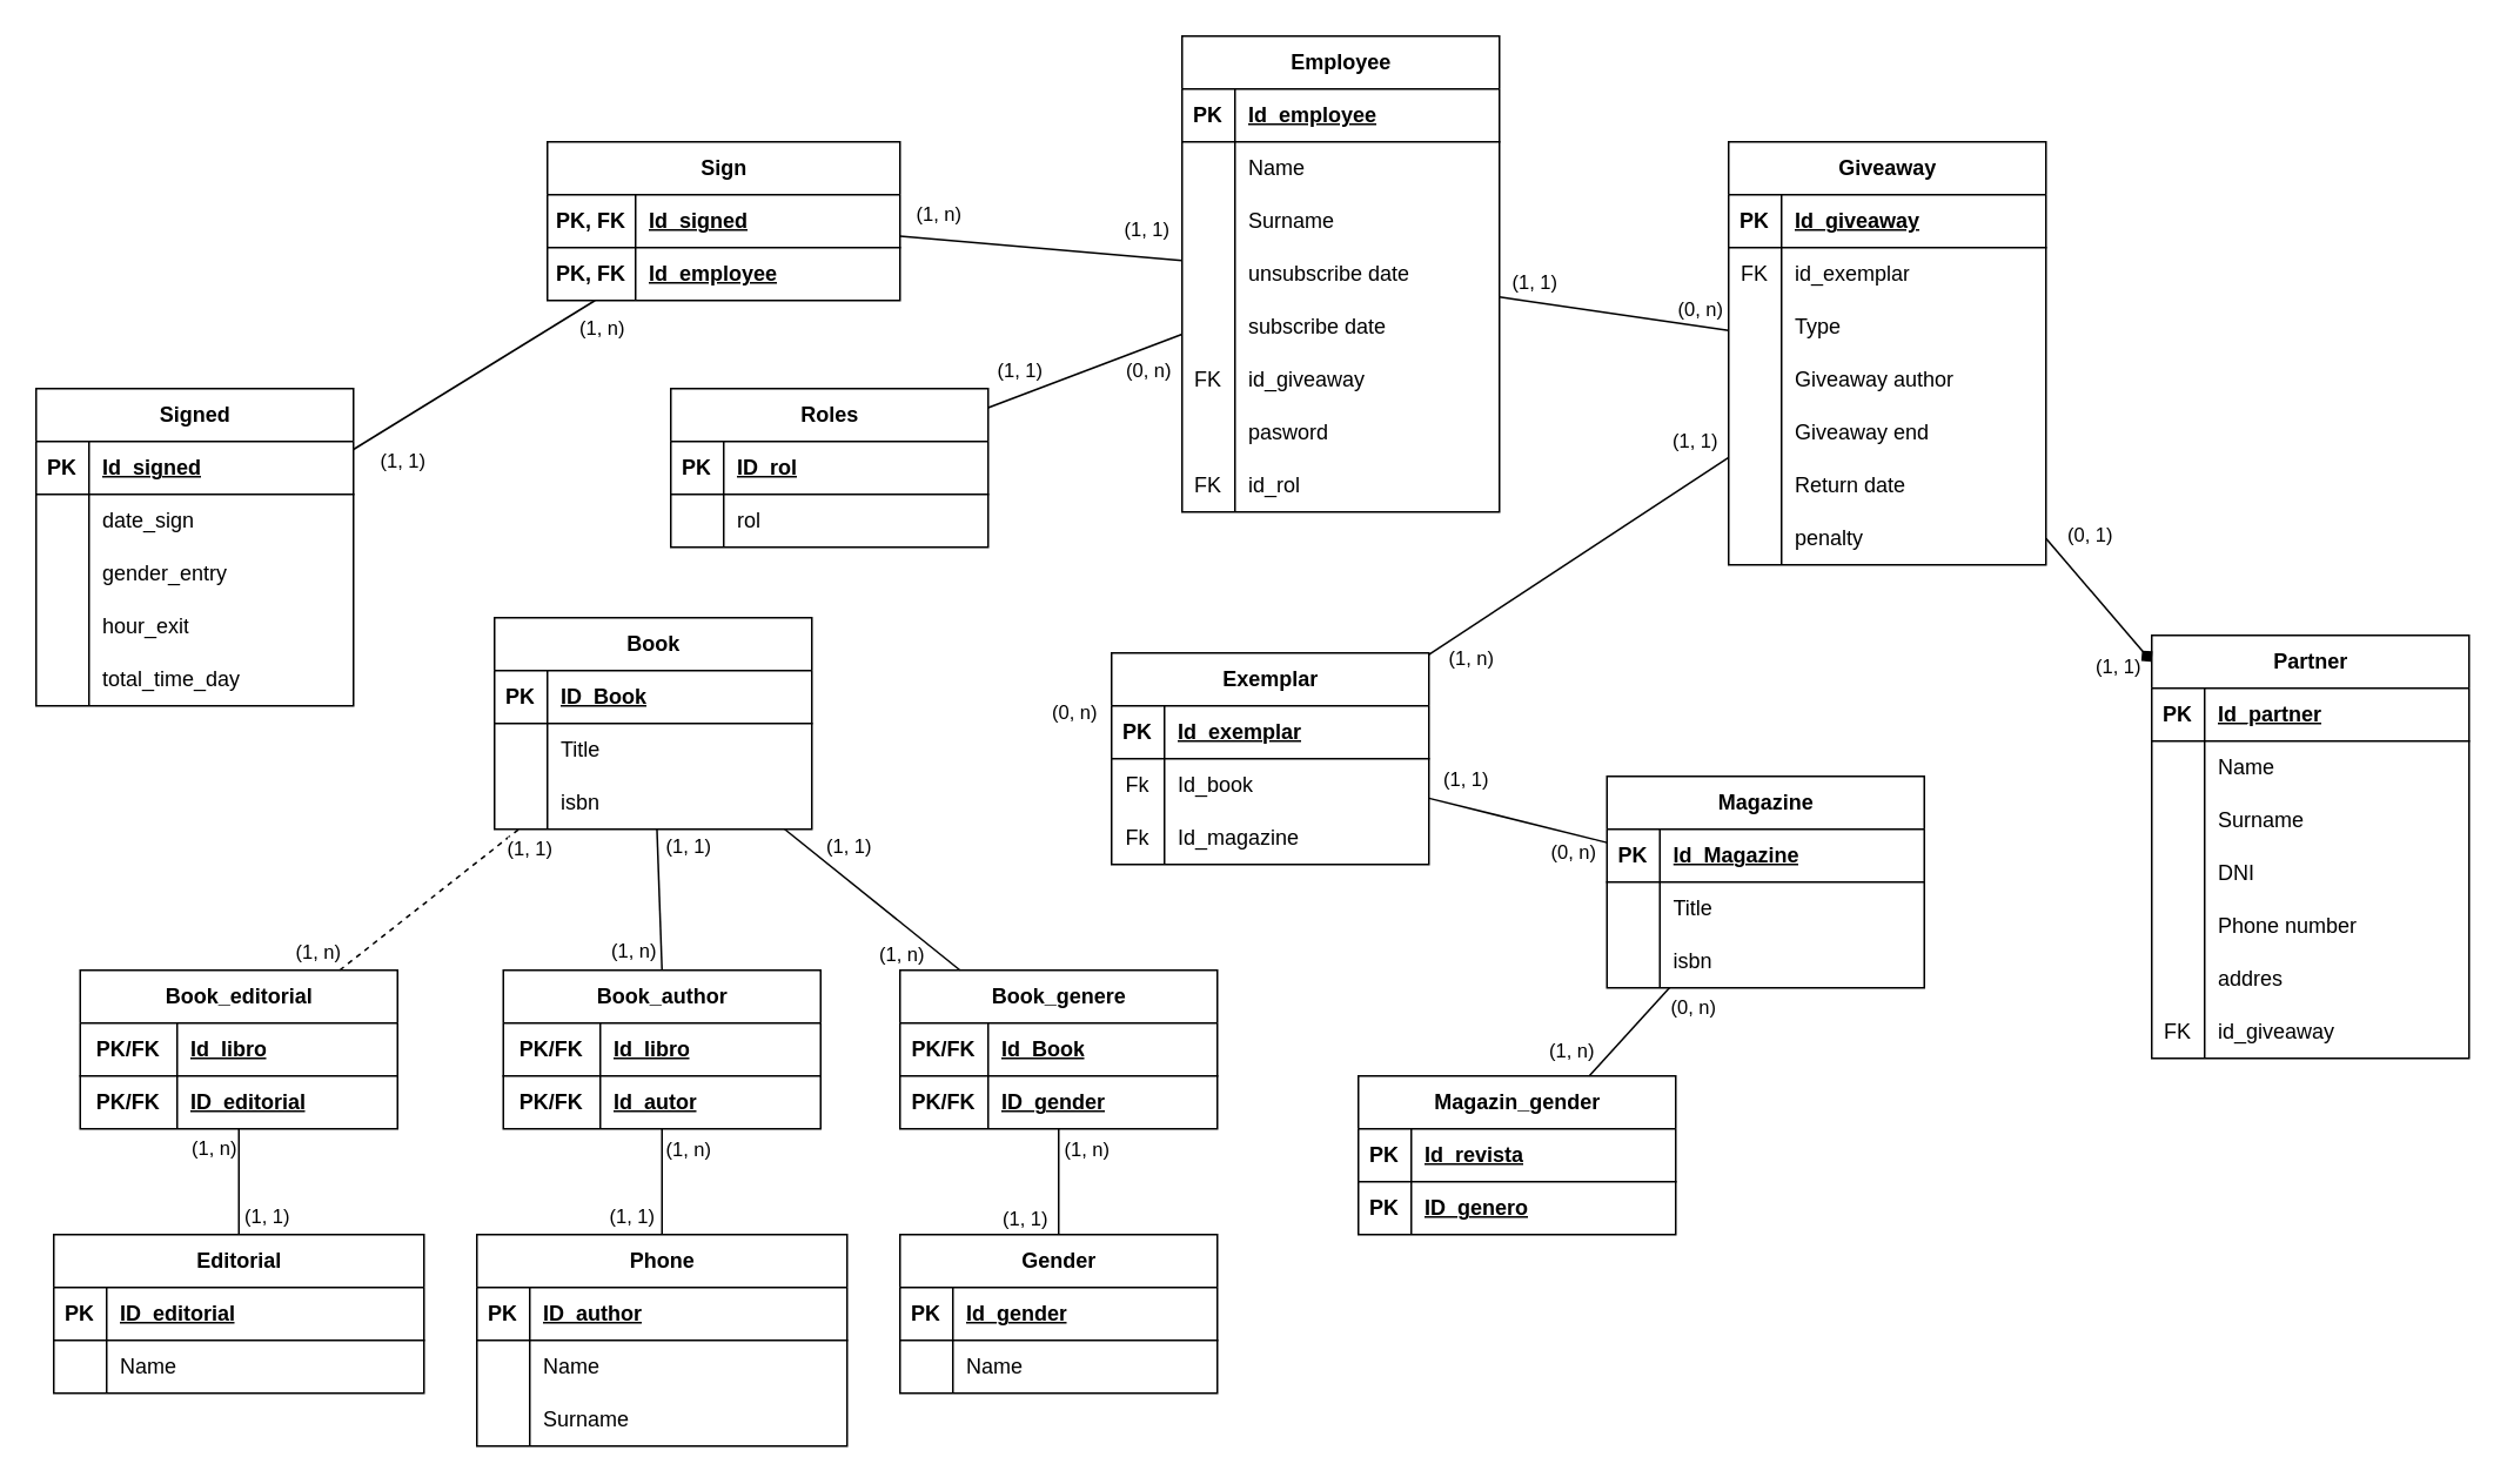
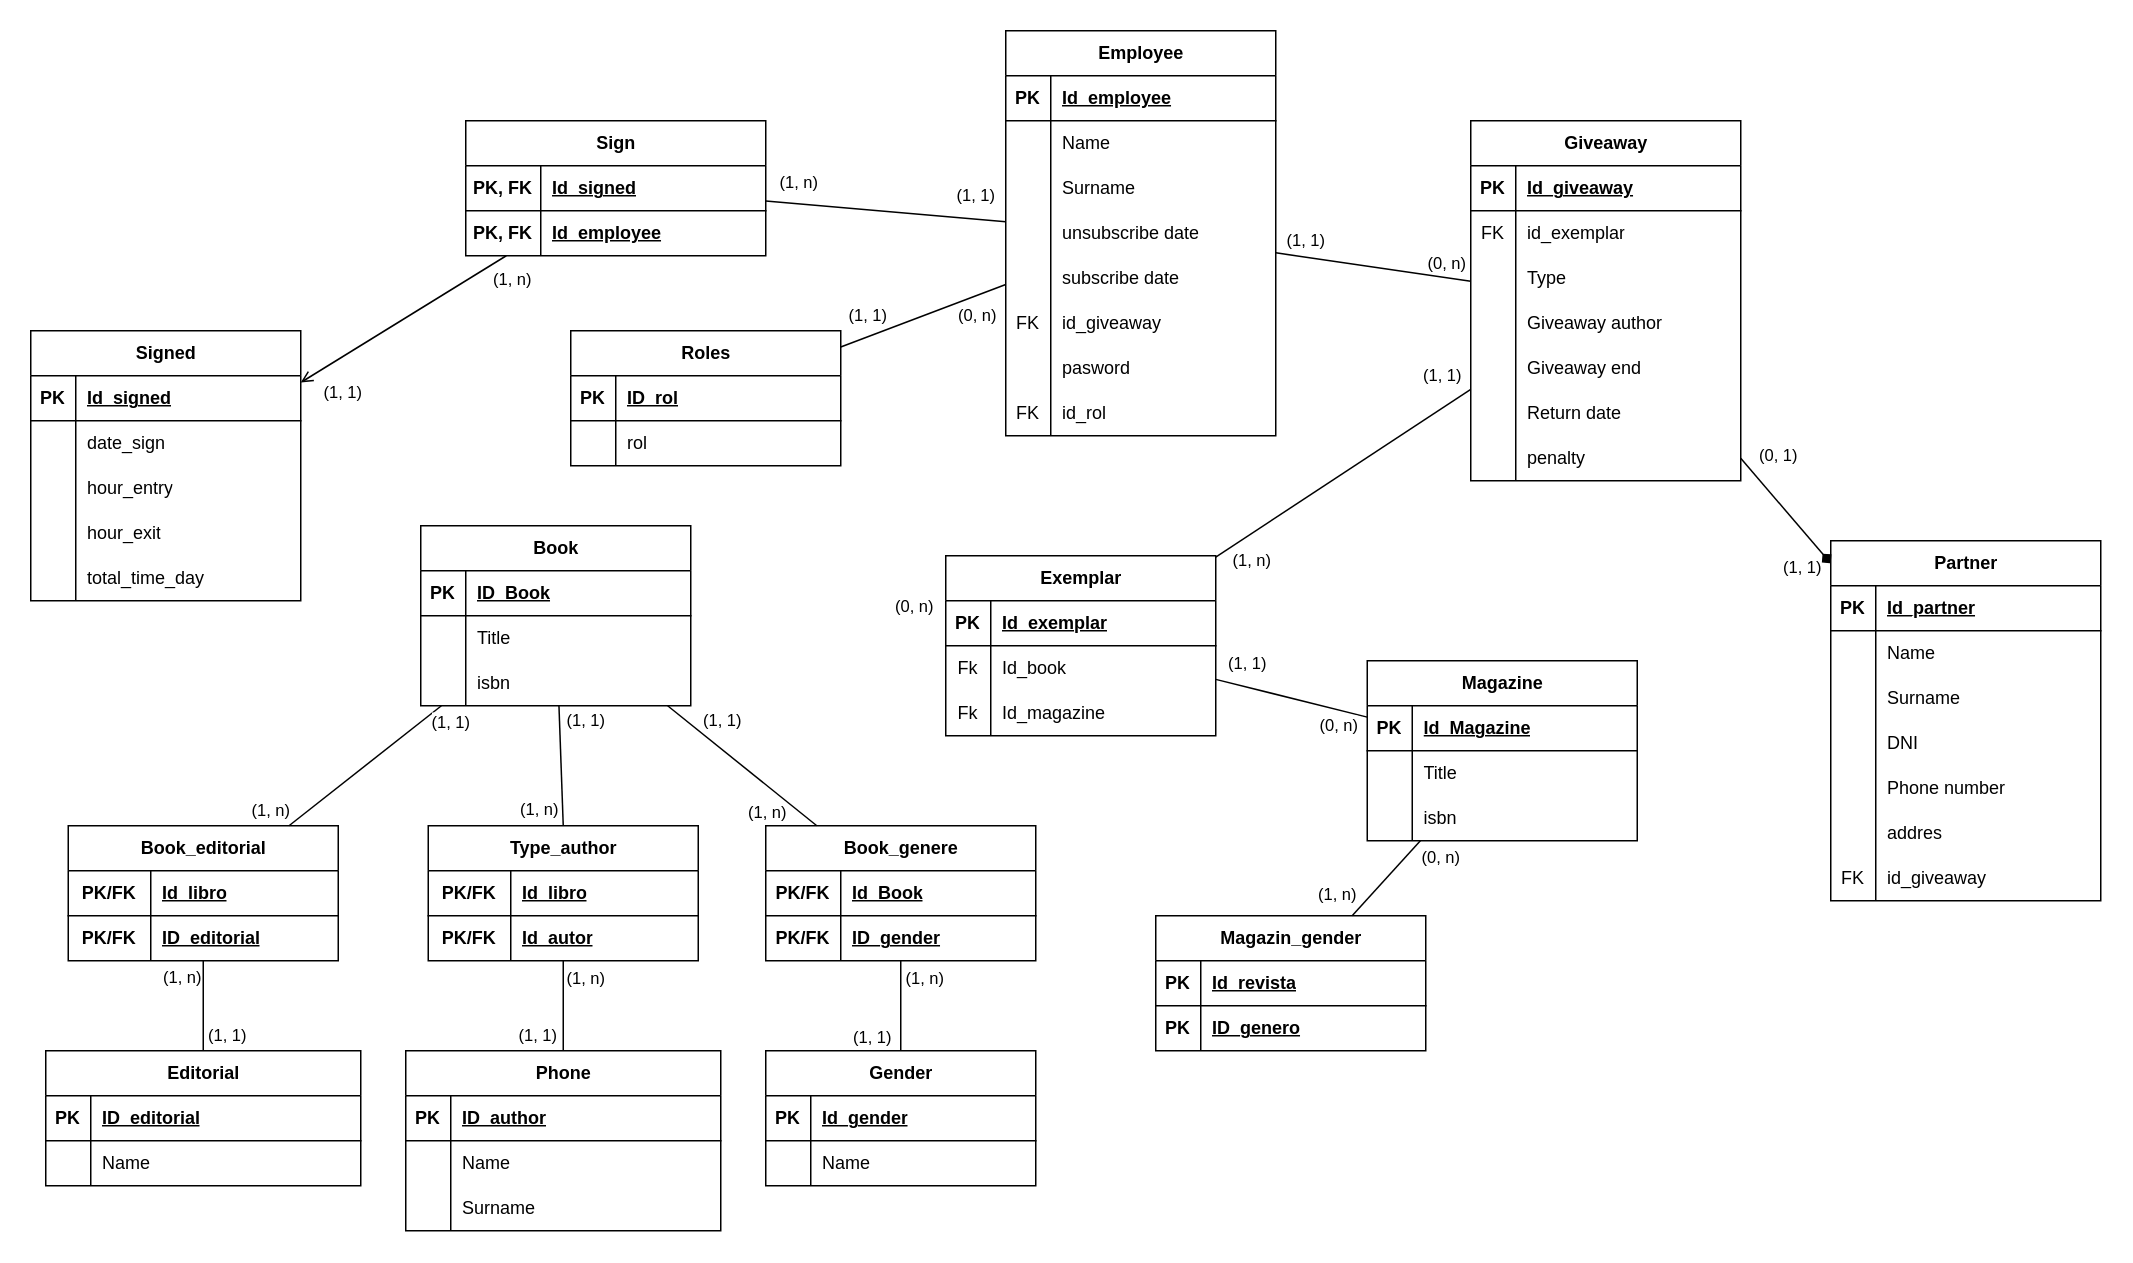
- <mxCell id="206" value="" style="endArrow=none;html=1;rounded=0;" parent="1" source="199" target="183" edge="1"><mxGeometry relative="1" as="geometry"><mxPoint x="1150" y="-370" as="sourcePoint" /><mxPoint x="1310" y="-370" as="targetPoint" /></mxGeometry></mxCell>
+ <mxCell id="206" value="" style="endArrow=open;html=1;rounded=0;" parent="1" source="199" target="183" edge="1"><mxGeometry relative="1" as="geometry"><mxPoint x="1150" y="-370" as="sourcePoint" /><mxPoint x="1310" y="-370" as="targetPoint" /></mxGeometry></mxCell>
- <mxCell id="192" value="gender_entry" style="shape=partialRectangle;connectable=0;fillColor=none;top=0;left=0;bottom=0;right=0;align=left;spacingLeft=6;overflow=hidden;whiteSpace=wrap;html=1;" parent="190" vertex="1"><mxGeometry x="30" width="150" height="30" as="geometry"><mxRectangle width="150" height="30" as="alternateBounds" /></mxGeometry></mxCell>
+ <mxCell id="192" value="hour_entry" style="shape=partialRectangle;connectable=0;fillColor=none;top=0;left=0;bottom=0;right=0;align=left;spacingLeft=6;overflow=hidden;whiteSpace=wrap;html=1;" parent="190" vertex="1"><mxGeometry x="30" width="150" height="30" as="geometry"><mxRectangle width="150" height="30" as="alternateBounds" /></mxGeometry></mxCell>
- <mxCell id="66" value="" style="endArrow=none;html=1;rounded=0;dashed=1;" parent="1" source="50" target="26" edge="1"><mxGeometry relative="1" as="geometry"><mxPoint x="250" y="350" as="sourcePoint" /><mxPoint x="410" y="350" as="targetPoint" /></mxGeometry></mxCell>
+ <mxCell id="66" value="" style="endArrow=none;html=1;rounded=0;" parent="1" source="50" target="26" edge="1"><mxGeometry relative="1" as="geometry"><mxPoint x="250" y="350" as="sourcePoint" /><mxPoint x="410" y="350" as="targetPoint" /></mxGeometry></mxCell>
- <mxCell id="43" value="Book_author" style="shape=table;startSize=30;container=1;collapsible=1;childLayout=tableLayout;fixedRows=1;rowLines=0;fontStyle=1;align=center;resizeLast=1;html=1;" parent="1" vertex="1"><mxGeometry x="285" y="550" width="180" height="90" as="geometry" /></mxCell>
+ <mxCell id="43" value="Type_author" style="shape=table;startSize=30;container=1;collapsible=1;childLayout=tableLayout;fixedRows=1;rowLines=0;fontStyle=1;align=center;resizeLast=1;html=1;" parent="1" vertex="1"><mxGeometry x="285" y="550" width="180" height="90" as="geometry" /></mxCell>
